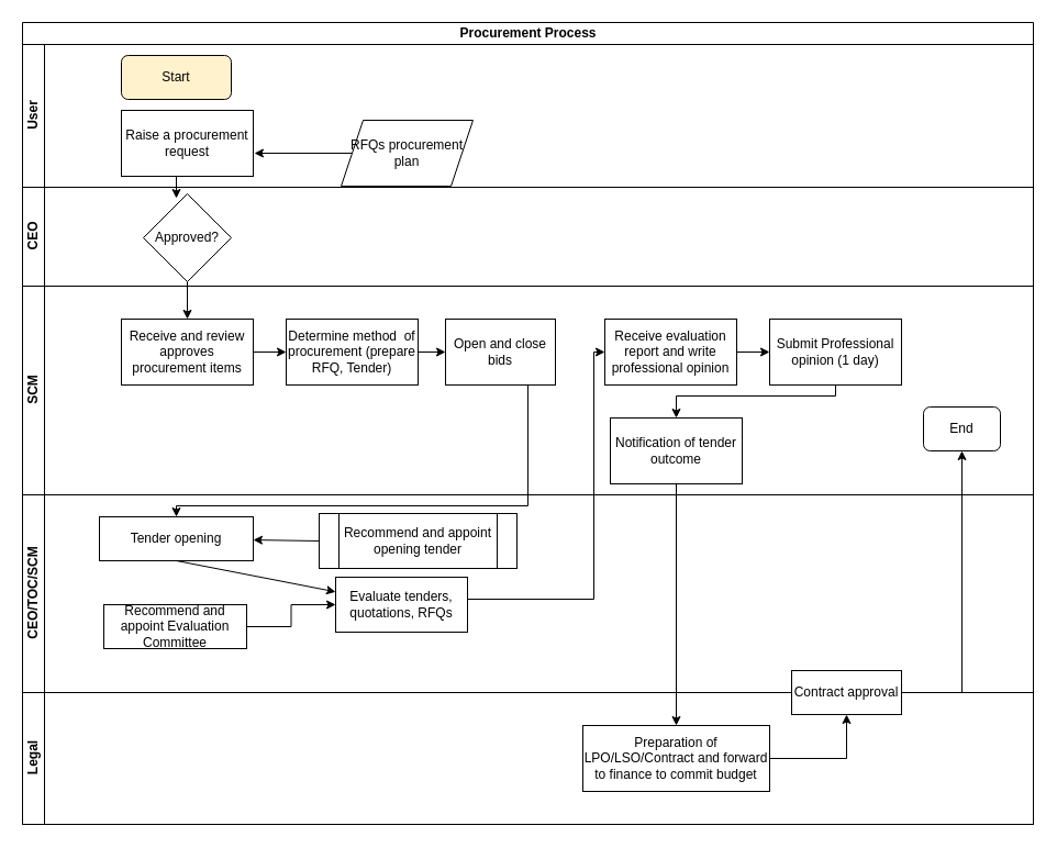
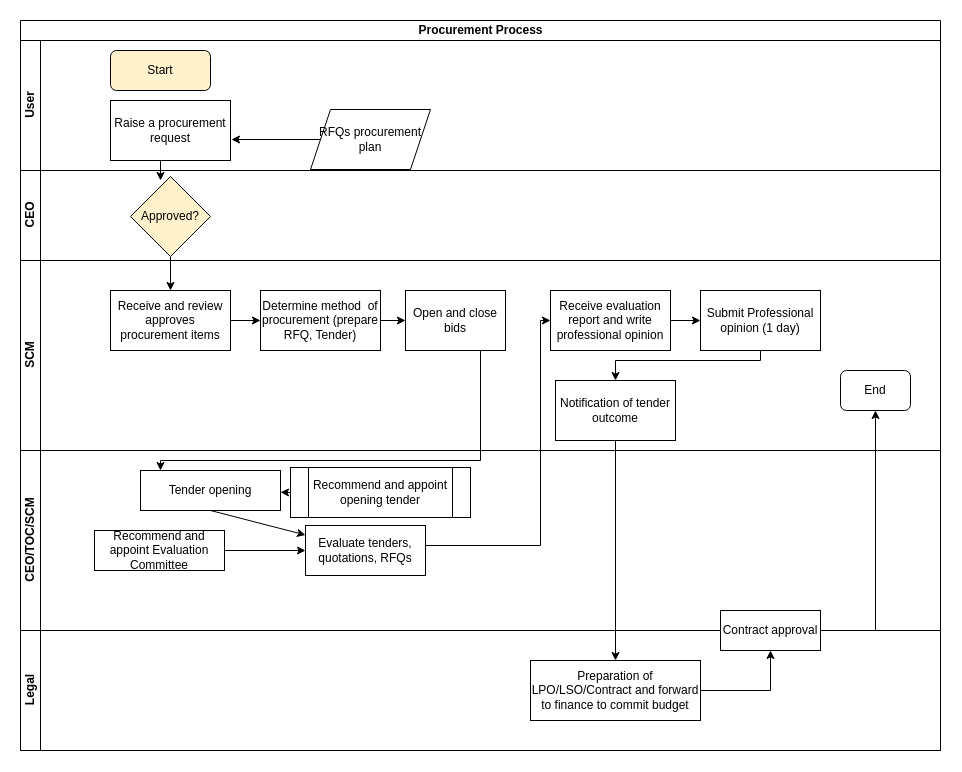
- <mxCell id="10" value="Approved?" style="rhombus;whiteSpace=wrap;html=1;rounded=0;" vertex="1" parent="9"><mxGeometry x="110" y="6" width="80" height="80" as="geometry" /></mxCell>
+ <mxCell id="10" value="Approved?" style="rhombus;whiteSpace=wrap;html=1;rounded=0;fillColor=#fff2cc;" vertex="1" parent="9"><mxGeometry x="110" y="6" width="80" height="80" as="geometry" /></mxCell>
- <mxCell id="24" value="Tender opening" style="whiteSpace=wrap;html=1;rounded=0;" vertex="1" parent="23"><mxGeometry x="70" y="20" width="140" height="40" as="geometry" /></mxCell>
+ <mxCell id="24" value="Tender opening" style="whiteSpace=wrap;html=1;rounded=0;" vertex="1" parent="23"><mxGeometry x="120" y="20" width="140" height="40" as="geometry" /></mxCell>
- <mxCell id="26" value="Recommend and appoint Evaluation Committee" style="whiteSpace=wrap;html=1;rounded=0;" vertex="1" parent="23"><mxGeometry x="74" y="100" width="130" height="40" as="geometry" /></mxCell>
+ <mxCell id="26" value="Recommend and appoint Evaluation Committee" style="whiteSpace=wrap;html=1;rounded=0;" vertex="1" parent="23"><mxGeometry x="74" y="80" width="130" height="40" as="geometry" /></mxCell>
